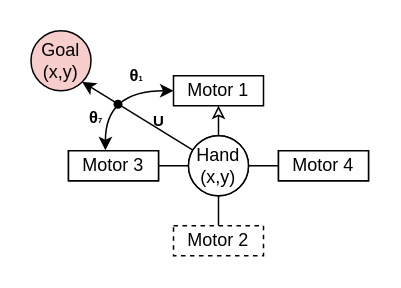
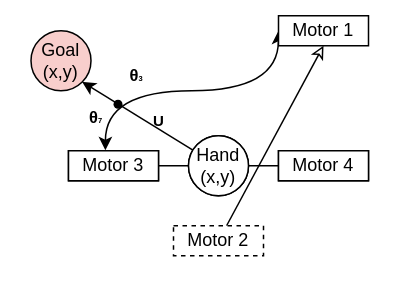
- <mxCell id="17" value="&lt;b&gt;θ&lt;span style=&quot;font-size: 5px&quot;&gt;1&lt;/span&gt;&lt;/b&gt;" style="text;html=1;align=center;verticalAlign=middle;resizable=0;points=[];autosize=1;strokeColor=none;fillColor=none;fontSize=11;fontFamily=Helvetica;fontColor=#000000;" vertex="1" parent="1"><mxGeometry x="80" y="40" width="20" height="20" as="geometry" /></mxCell>
+ <mxCell id="17" value="&lt;b&gt;θ&lt;span style=&quot;font-size: 5px&quot;&gt;3&lt;/span&gt;&lt;/b&gt;" style="text;html=1;align=center;verticalAlign=middle;resizable=0;points=[];autosize=1;strokeColor=none;fillColor=none;fontSize=11;fontFamily=Helvetica;fontColor=#000000;" vertex="1" parent="1"><mxGeometry x="80" y="40" width="20" height="20" as="geometry" /></mxCell>
- <mxCell id="3" value="&lt;font color=&quot;#000000&quot;&gt;Motor 1&lt;/font&gt;" style="whiteSpace=wrap;html=1;fillColor=#FFFFFF;strokeColor=#000000;" vertex="1" parent="1"><mxGeometry x="115" y="50" width="60" height="20" as="geometry" /></mxCell>
+ <mxCell id="3" value="&lt;font color=&quot;#000000&quot;&gt;Motor 1&lt;/font&gt;" style="whiteSpace=wrap;html=1;fillColor=#FFFFFF;strokeColor=#000000;" vertex="1" parent="1"><mxGeometry x="185" y="10" width="60" height="20" as="geometry" /></mxCell>
